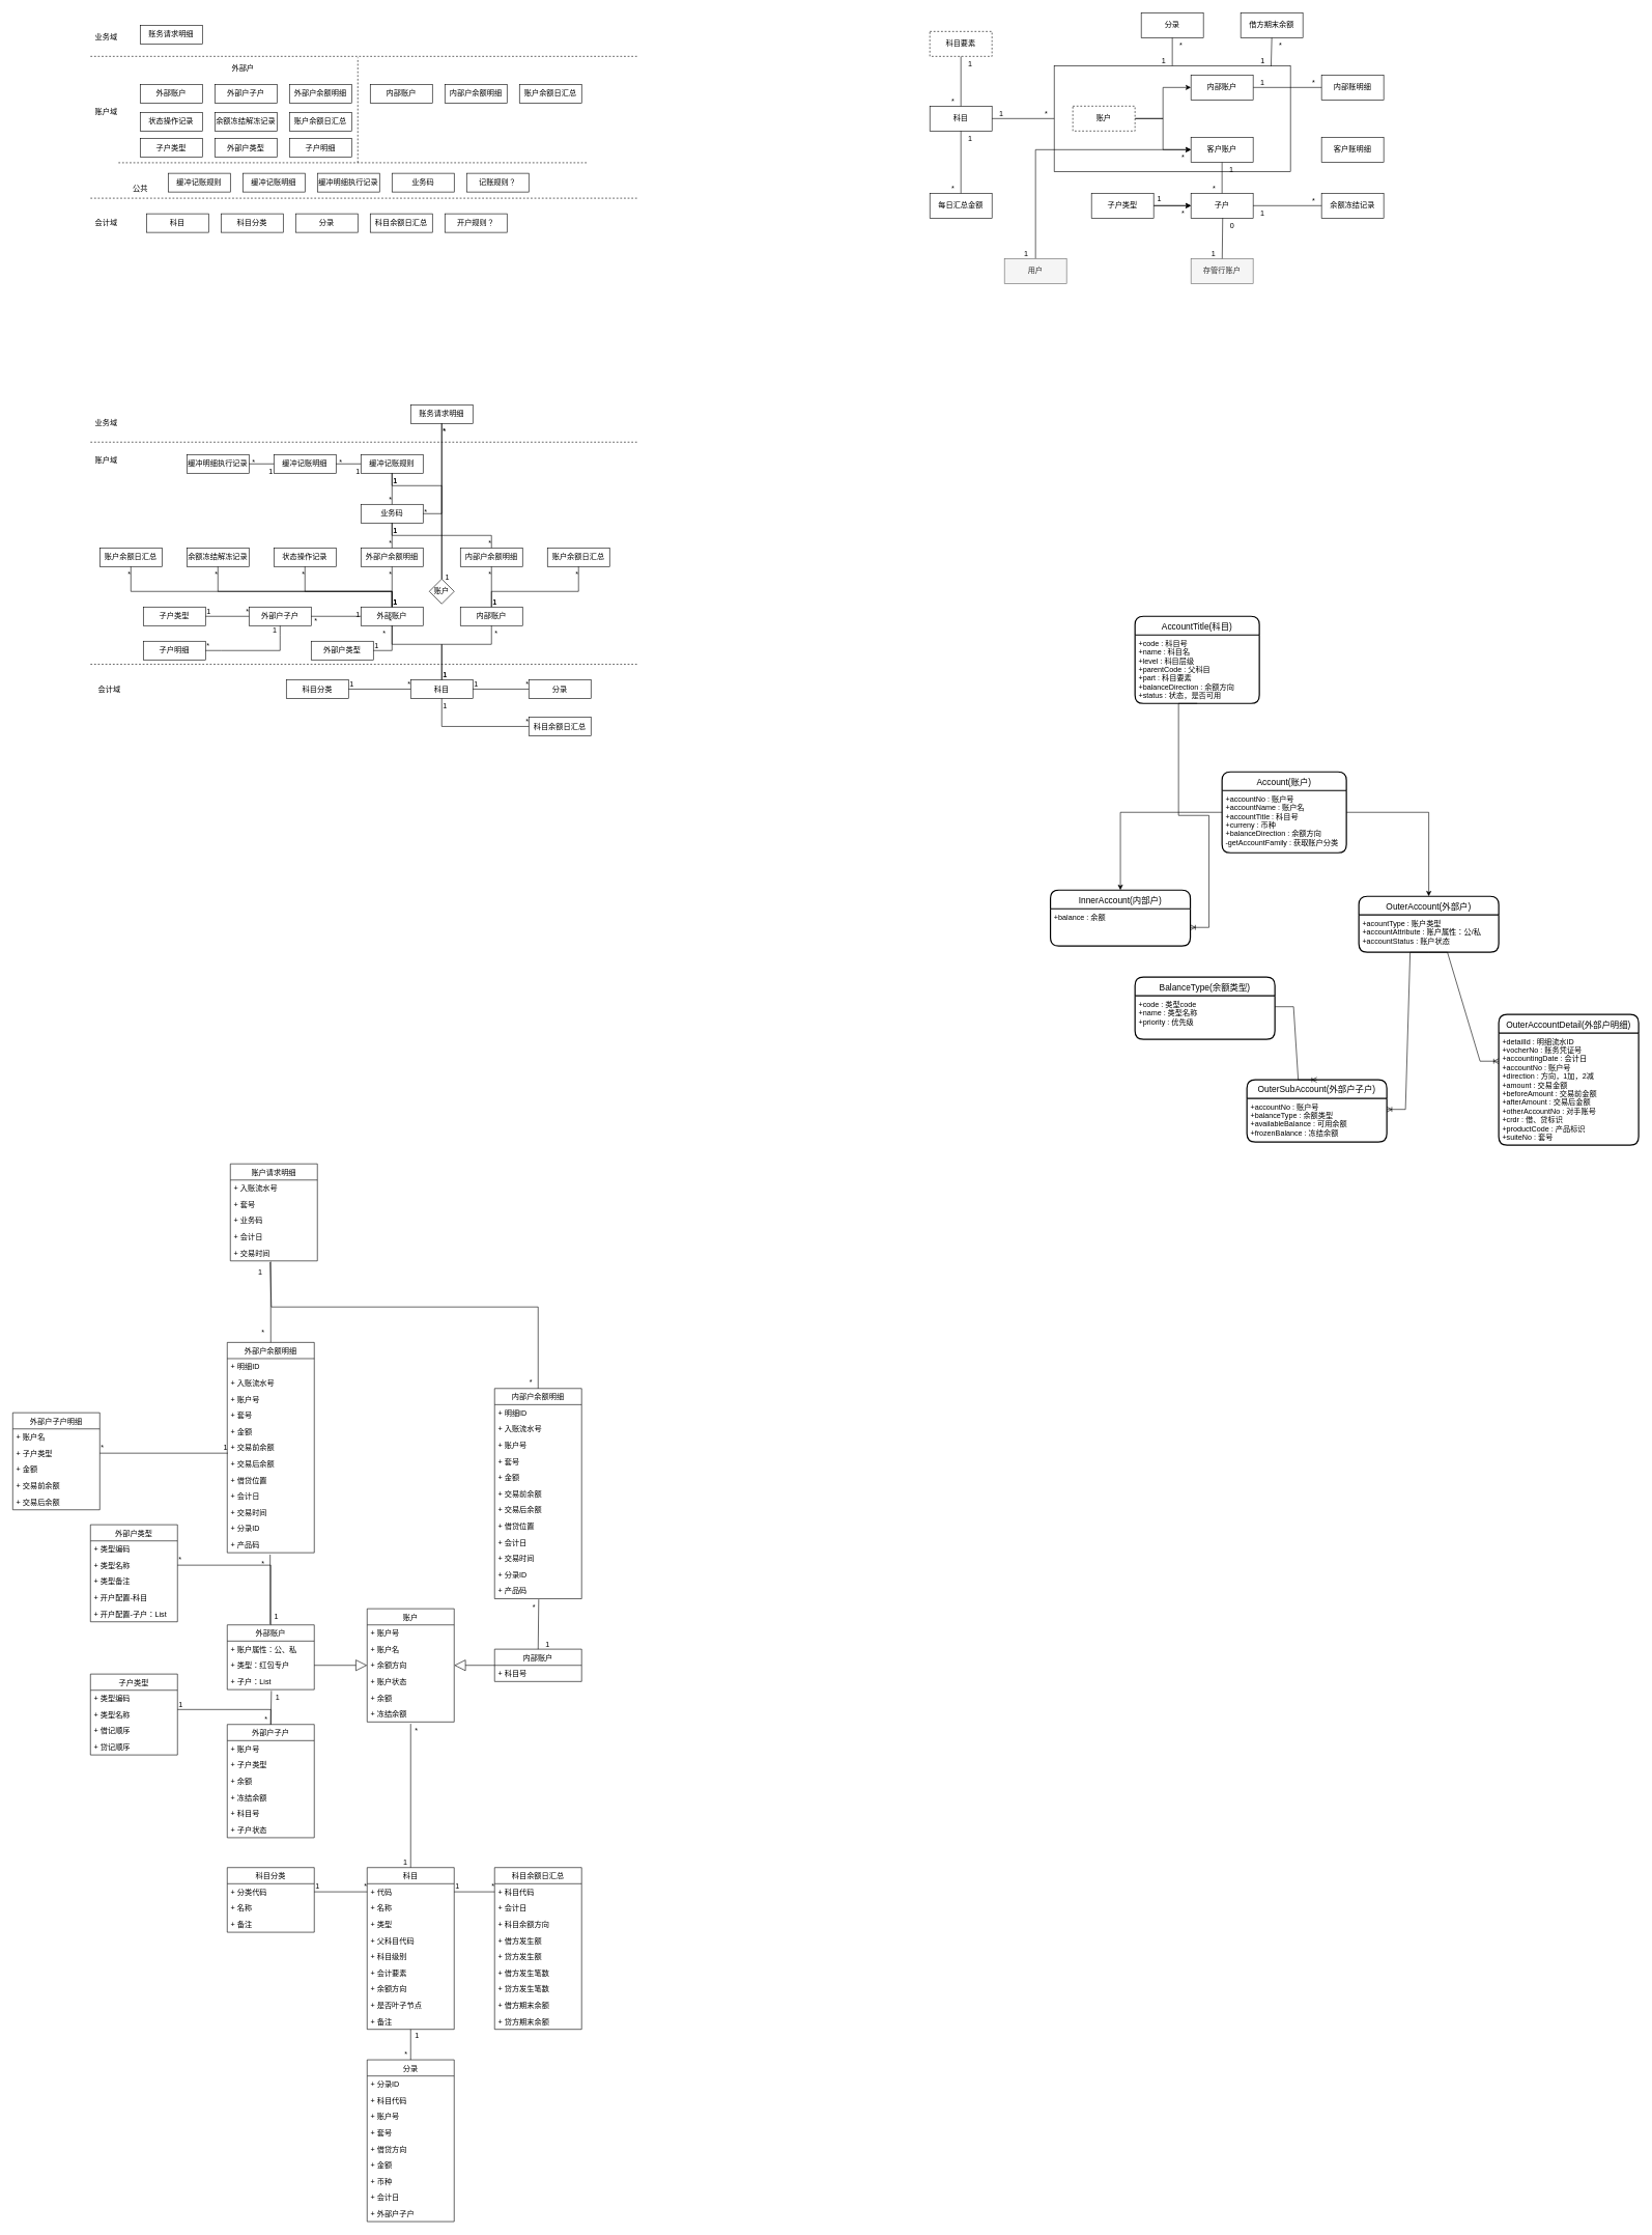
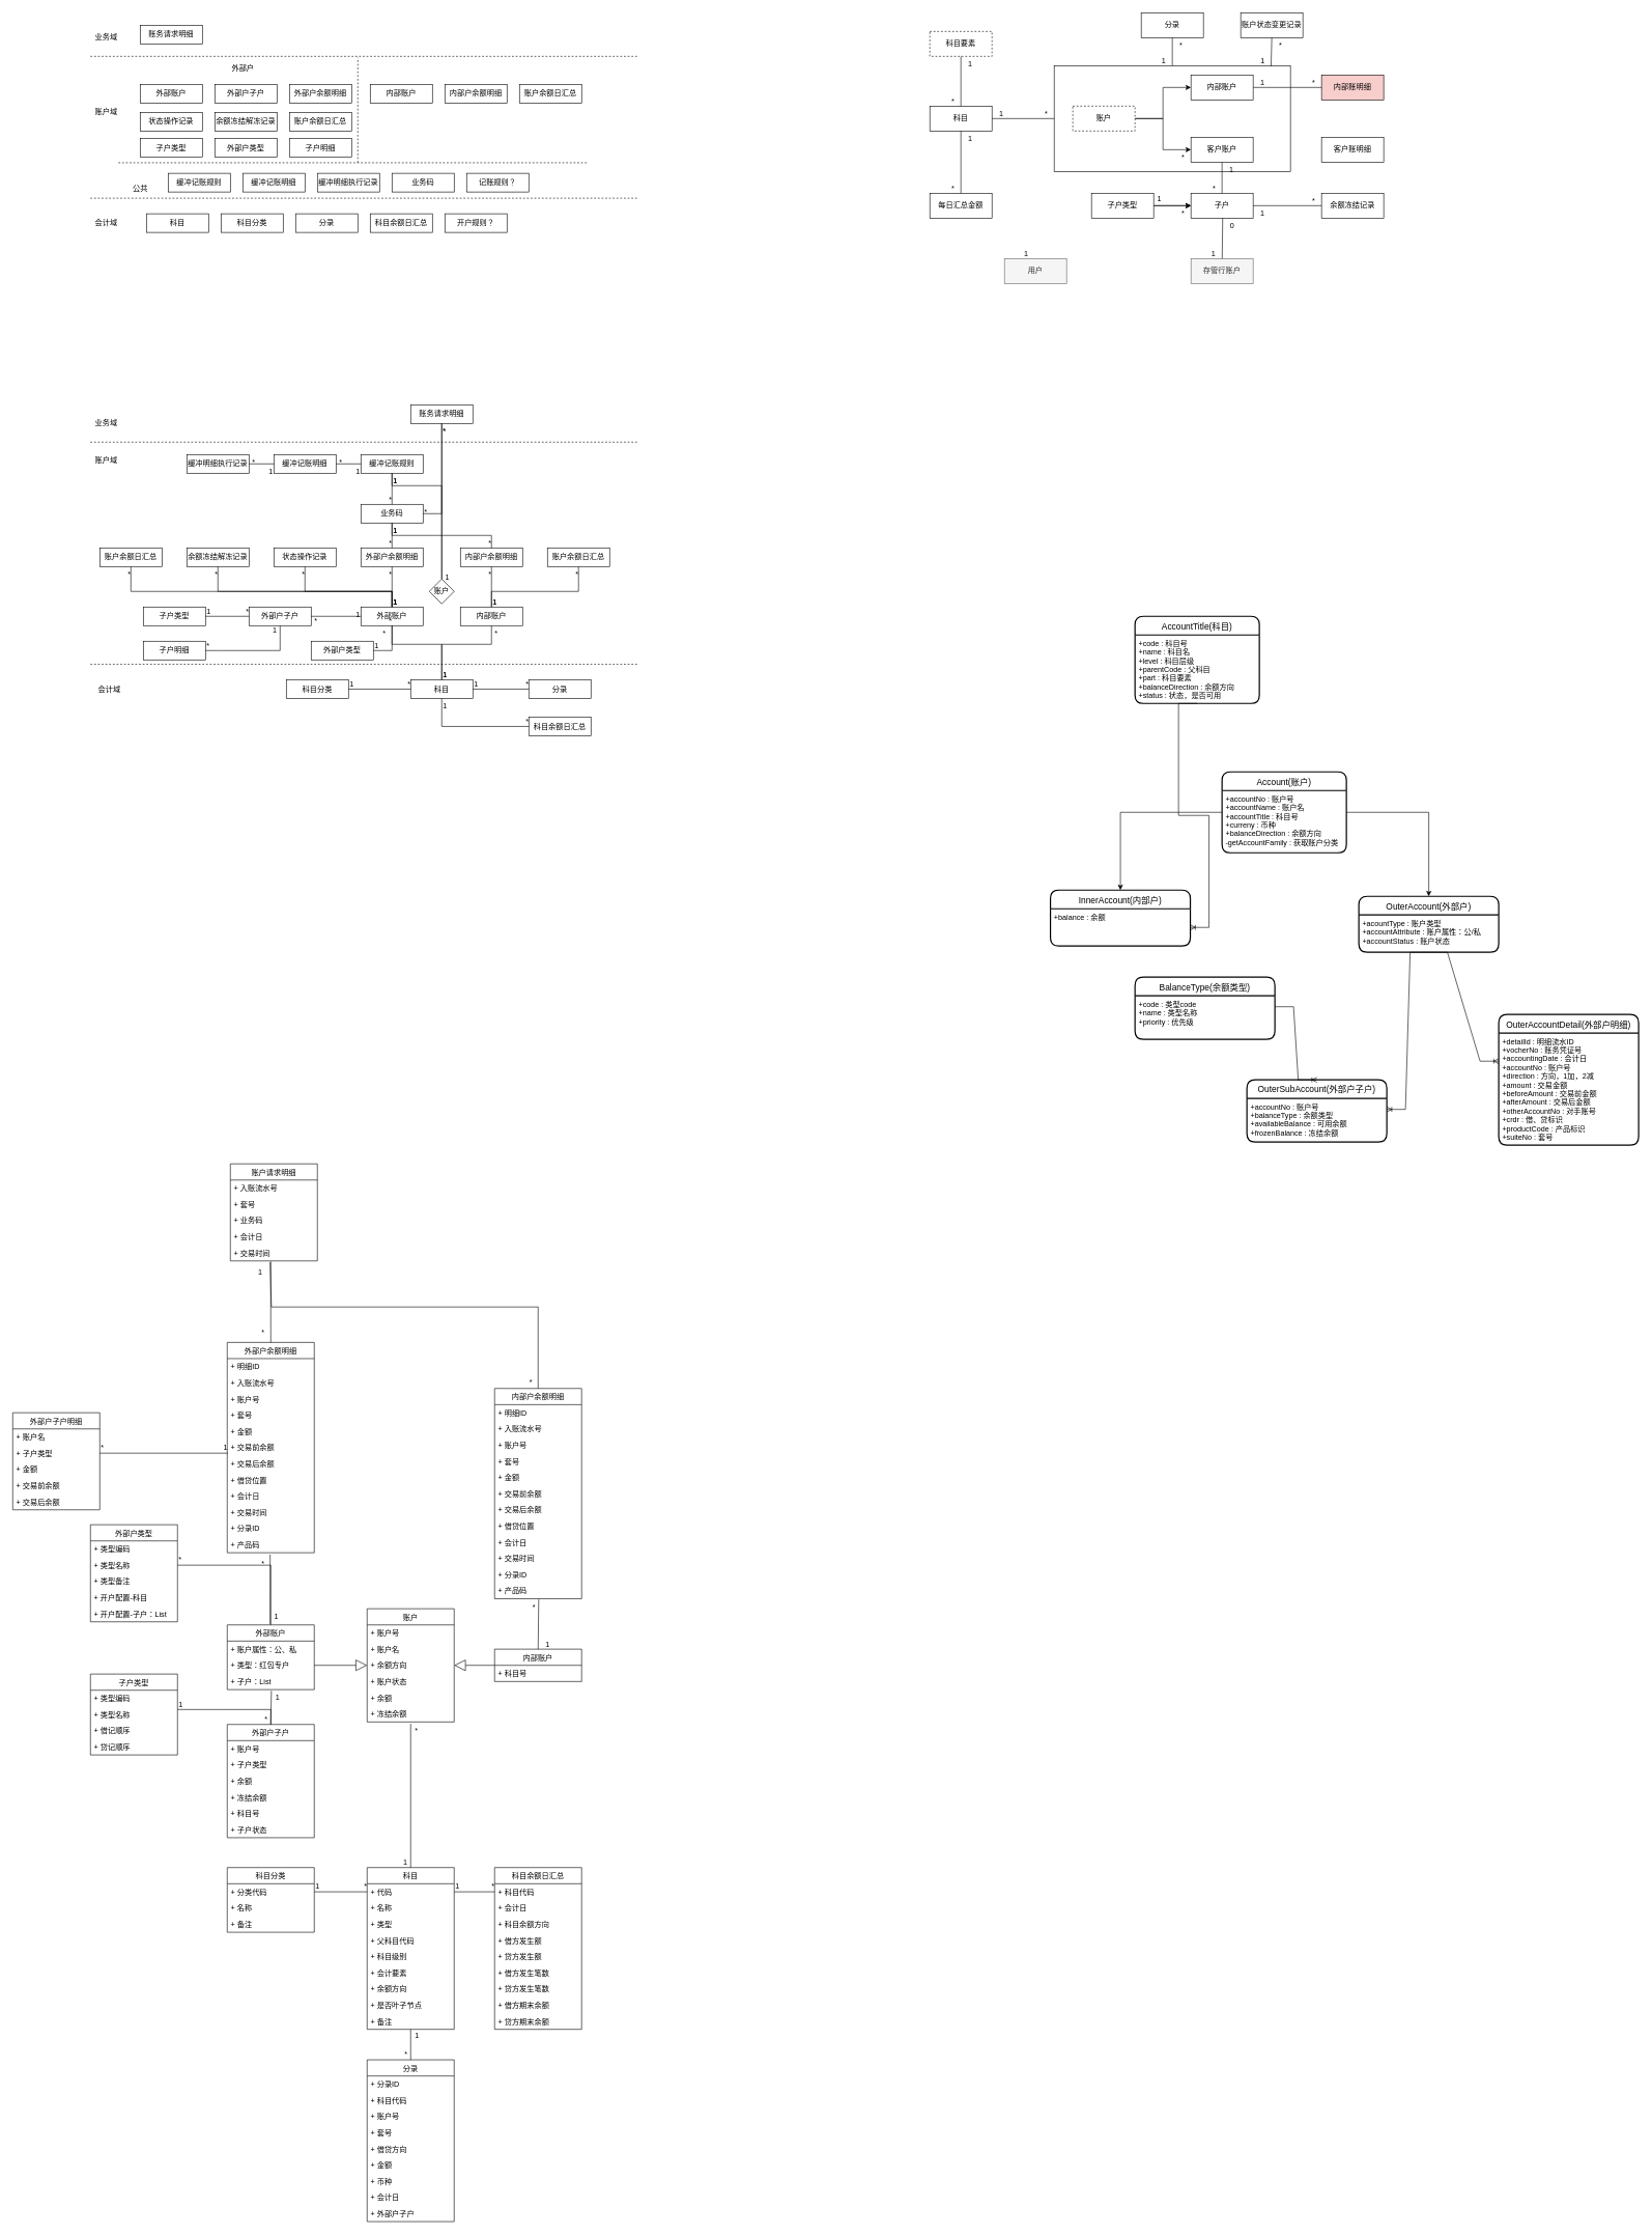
- <mxCell id="55" value="借方期末余额" style="whiteSpace=wrap;html=1;align=center;" parent="1" vertex="1"><mxGeometry x="1995" y="20" width="100" height="40" as="geometry" /></mxCell>
+ <mxCell id="55" value="账户状态变更记录" style="whiteSpace=wrap;html=1;align=center;" parent="1" vertex="1"><mxGeometry x="1995" y="20" width="100" height="40" as="geometry" /></mxCell>
- <mxCell id="14" value="内部账明细" style="whiteSpace=wrap;html=1;align=center;" parent="1" vertex="1"><mxGeometry x="2125" y="120" width="100" height="40" as="geometry" /></mxCell>
+ <mxCell id="14" value="内部账明细" style="whiteSpace=wrap;html=1;align=center;fillColor=#f8cecc;" parent="1" vertex="1"><mxGeometry x="2125" y="120" width="100" height="40" as="geometry" /></mxCell>
- <mxCell id="46" style="edgeStyle=orthogonalEdgeStyle;rounded=0;orthogonalLoop=1;jettySize=auto;html=1;entryX=0;entryY=0.5;entryDx=0;entryDy=0;exitX=0.5;exitY=0;exitDx=0;exitDy=0;" parent="1" source="47" target="30" edge="1"><mxGeometry relative="1" as="geometry" /></mxCell>
